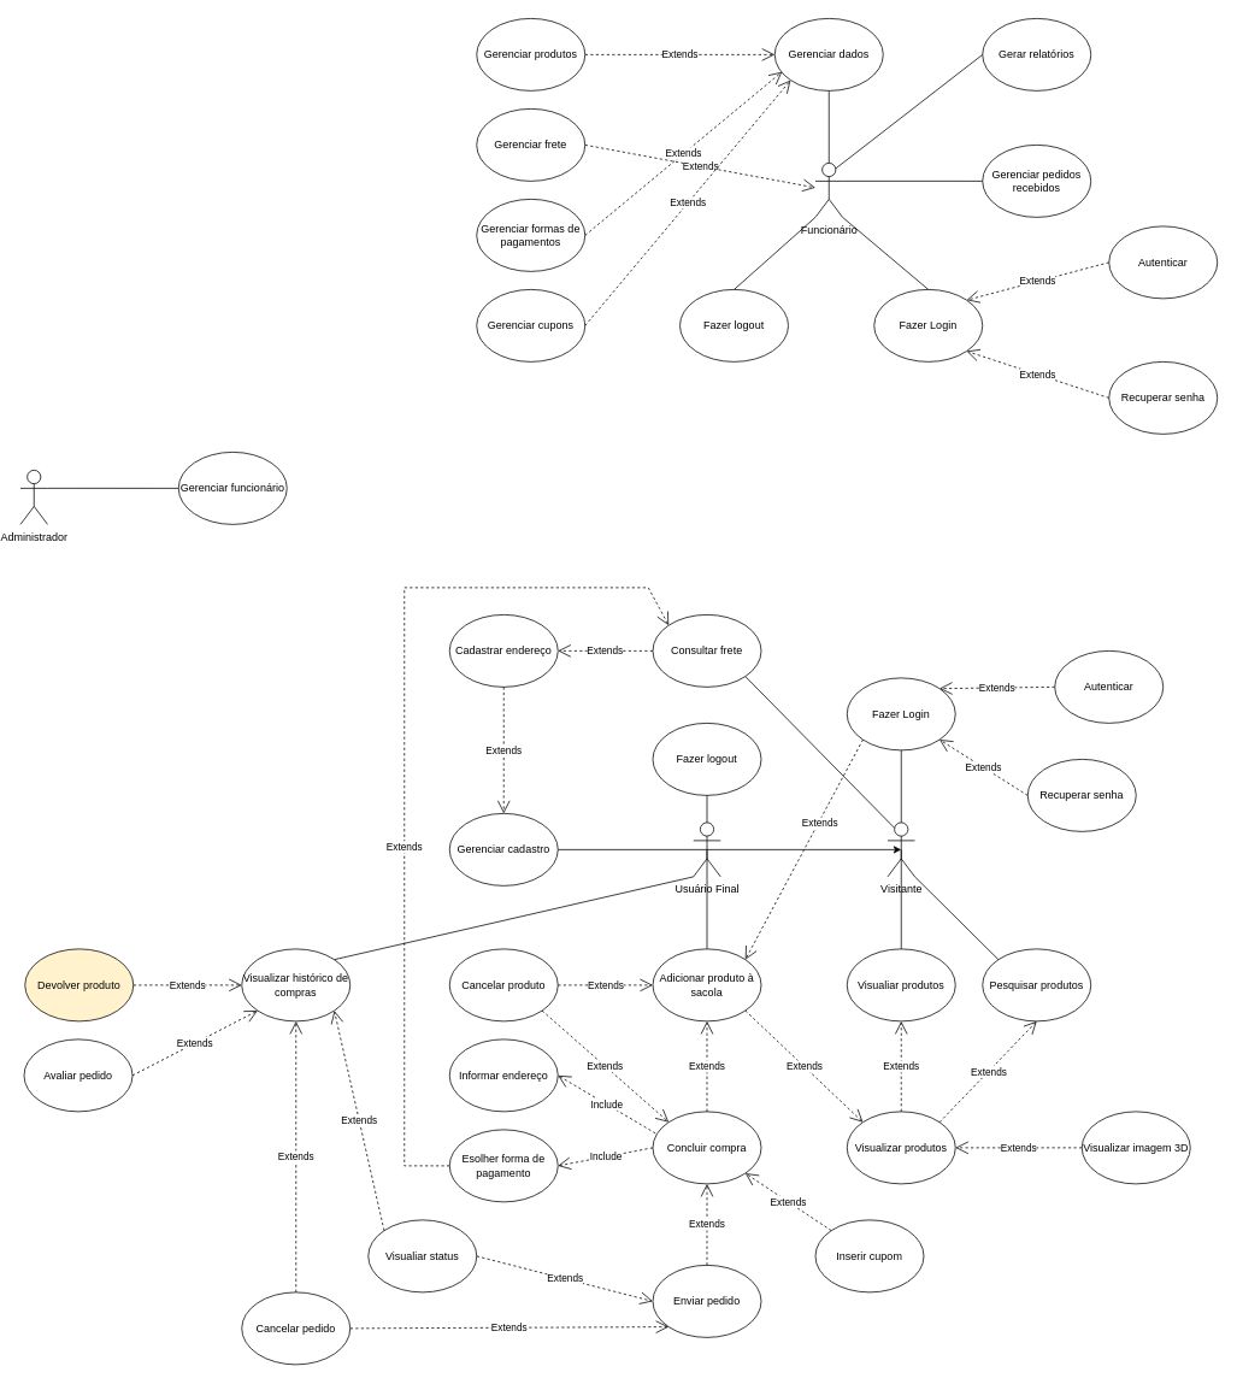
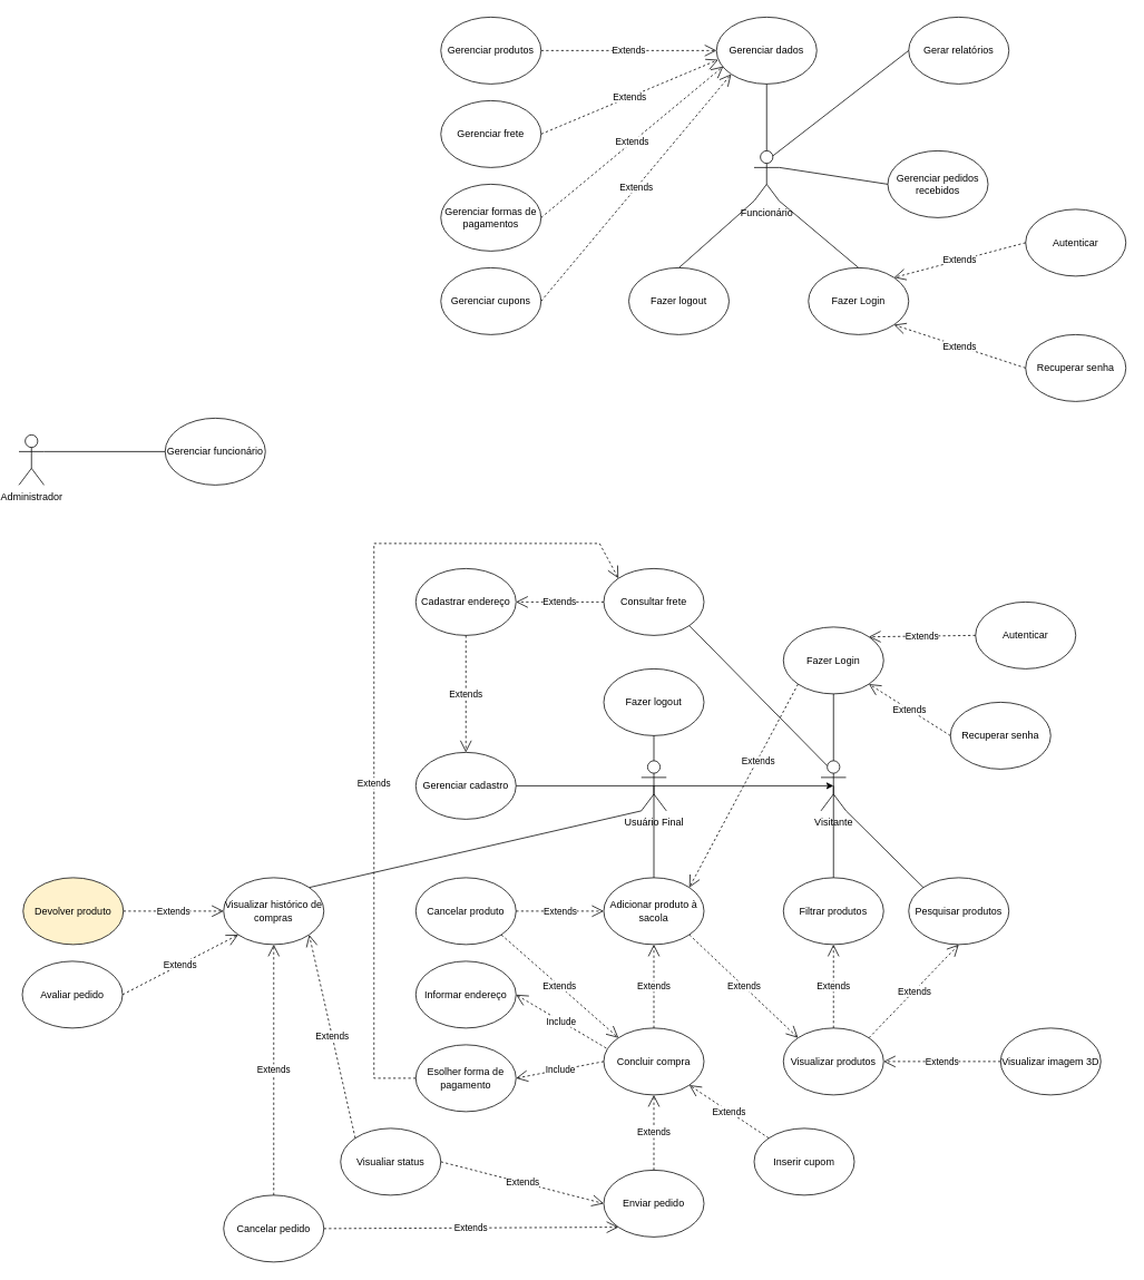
- <mxCell id="24" value="Extends" style="endArrow=open;endSize=12;dashed=1;html=1;rounded=0;exitX=1;exitY=0.5;exitDx=0;exitDy=0;" parent="1" source="12" target="2" edge="1"><mxGeometry width="160" relative="1" as="geometry"><mxPoint x="803" y="90" as="sourcePoint" /><mxPoint x="645" y="132" as="targetPoint" /></mxGeometry></mxCell>
+ <mxCell id="24" value="Extends" style="endArrow=open;endSize=12;dashed=1;html=1;rounded=0;exitX=1;exitY=0.5;exitDx=0;exitDy=0;entryX=0.017;entryY=0.638;entryDx=0;entryDy=0;entryPerimeter=0;" parent="1" source="12" target="10" edge="1"><mxGeometry width="160" relative="1" as="geometry"><mxPoint x="803" y="90" as="sourcePoint" /><mxPoint x="645" y="132" as="targetPoint" /></mxGeometry></mxCell>
- <mxCell id="16" value="Gerenciar pedidos recebidos" style="ellipse;whiteSpace=wrap;html=1;" parent="1" vertex="1"><mxGeometry x="1085" y="160" width="120" height="80" as="geometry" /></mxCell>
+ <mxCell id="16" value="Gerenciar pedidos recebidos" style="ellipse;whiteSpace=wrap;html=1;" parent="1" vertex="1"><mxGeometry x="1060" y="180" width="120" height="80" as="geometry" /></mxCell>
- <mxCell id="29" value="Visualiar produtos" style="ellipse;whiteSpace=wrap;html=1;" parent="1" vertex="1"><mxGeometry x="935" y="1050" width="120" height="80" as="geometry" /></mxCell>
+ <mxCell id="29" value="Filtrar produtos" style="ellipse;whiteSpace=wrap;html=1;" parent="1" vertex="1"><mxGeometry x="935" y="1050" width="120" height="80" as="geometry" /></mxCell>
